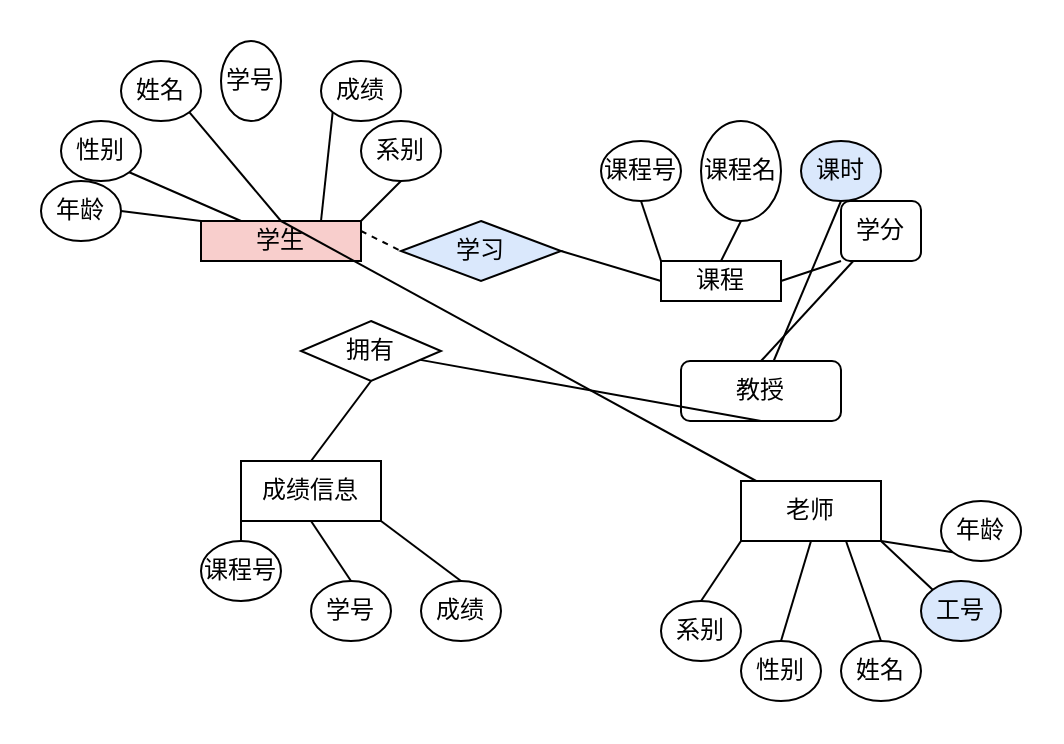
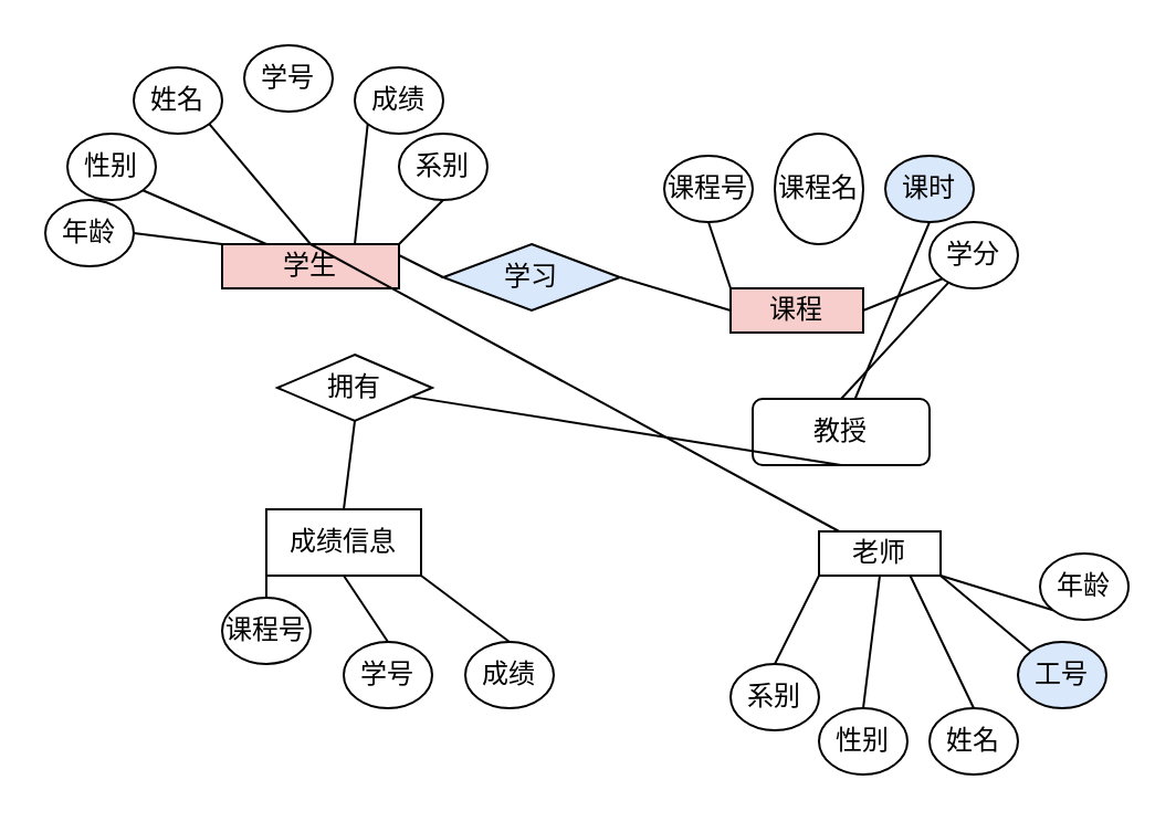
- <mxCell id="3" value="学号" style="ellipse;whiteSpace=wrap;html=1;" vertex="1" parent="1"><mxGeometry x="110" y="20" width="30" height="40" as="geometry" /></mxCell>
+ <mxCell id="3" value="学号" style="ellipse;whiteSpace=wrap;html=1;" vertex="1" parent="1"><mxGeometry x="110" y="20" width="40" height="30" as="geometry" /></mxCell>
- <mxCell id="23" value="学分" style="whiteSpace=wrap;html=1;rounded=1;" vertex="1" parent="1"><mxGeometry x="420" y="100" width="40" height="30" as="geometry" /></mxCell>
+ <mxCell id="23" value="学分" style="ellipse;whiteSpace=wrap;html=1;" vertex="1" parent="1"><mxGeometry x="420" y="100" width="40" height="30" as="geometry" /></mxCell>
- <mxCell id="46" value="" style="endArrow=none;html=1;exitX=1;exitY=0.25;exitDx=0;exitDy=0;entryX=0;entryY=0.5;entryDx=0;entryDy=0;dashed=1;" edge="1" parent="1" source="2" target="47"><mxGeometry width="50" height="50" relative="1" as="geometry"><mxPoint x="230" y="290" as="sourcePoint" /><mxPoint x="220" y="130" as="targetPoint" /></mxGeometry></mxCell>
+ <mxCell id="46" value="" style="endArrow=none;html=1;exitX=1;exitY=0.25;exitDx=0;exitDy=0;entryX=0;entryY=0.5;entryDx=0;entryDy=0;" edge="1" parent="1" source="2" target="47"><mxGeometry width="50" height="50" relative="1" as="geometry"><mxPoint x="230" y="290" as="sourcePoint" /><mxPoint x="220" y="130" as="targetPoint" /></mxGeometry></mxCell>
- <mxCell id="36" value="" style="endArrow=none;html=1;entryX=0.5;entryY=0;entryDx=0;entryDy=0;exitX=0.5;exitY=1;exitDx=0;exitDy=0;" edge="1" parent="1" source="21" target="20"><mxGeometry width="50" height="50" relative="1" as="geometry"><mxPoint x="200" y="210" as="sourcePoint" /><mxPoint x="160" y="205" as="targetPoint" /></mxGeometry></mxCell>
- <mxCell id="20" value="课程" style="rounded=0;whiteSpace=wrap;html=1;" vertex="1" parent="1"><mxGeometry x="330" y="130" width="60" height="20" as="geometry" /></mxCell>
+ <mxCell id="20" value="课程" style="rounded=0;whiteSpace=wrap;html=1;fillColor=#f8cecc;" vertex="1" parent="1"><mxGeometry x="330" y="130" width="60" height="20" as="geometry" /></mxCell>
- <mxCell id="44" value="拥有" style="rhombus;whiteSpace=wrap;html=1;" vertex="1" parent="1"><mxGeometry x="150" y="160" width="70" height="30" as="geometry" /></mxCell>
+ <mxCell id="44" value="拥有" style="rhombus;whiteSpace=wrap;html=1;" vertex="1" parent="1"><mxGeometry x="125" y="160" width="70" height="30" as="geometry" /></mxCell>
- <mxCell id="9" value="老师" style="rounded=0;whiteSpace=wrap;html=1;" vertex="1" parent="1"><mxGeometry x="370" y="240" width="70" height="30" as="geometry" /></mxCell>
+ <mxCell id="9" value="老师" style="rounded=0;whiteSpace=wrap;html=1;" vertex="1" parent="1"><mxGeometry x="370" y="240" width="55" height="20" as="geometry" /></mxCell>
